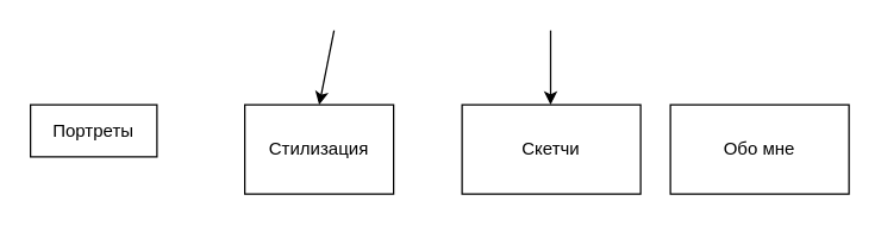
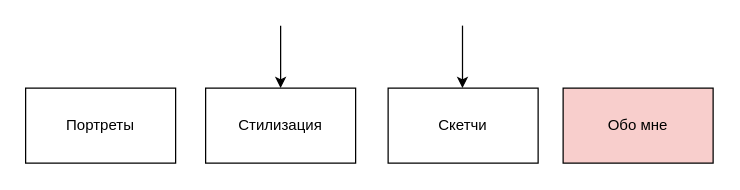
- <mxCell id="2" value="Портреты" style="rounded=0;whiteSpace=wrap;html=1;" vertex="1" parent="1"><mxGeometry x="20" y="70" width="85" height="35" as="geometry" /></mxCell>
+ <mxCell id="2" value="Портреты" style="rounded=0;whiteSpace=wrap;html=1;" vertex="1" parent="1"><mxGeometry x="20" y="70" width="120" height="60" as="geometry" /></mxCell>
- <mxCell id="3" value="Стилизация" style="rounded=0;whiteSpace=wrap;html=1;" vertex="1" parent="1"><mxGeometry x="164" y="70" width="100" height="60" as="geometry" /></mxCell>
+ <mxCell id="3" value="Стилизация" style="rounded=0;whiteSpace=wrap;html=1;" vertex="1" parent="1"><mxGeometry x="164" y="70" width="120" height="60" as="geometry" /></mxCell>
- <mxCell id="5" value="Обо мне" style="whiteSpace=wrap;html=1;" vertex="1" parent="1"><mxGeometry x="450" y="70" width="120" height="60" as="geometry" /></mxCell>
+ <mxCell id="5" value="Обо мне" style="whiteSpace=wrap;html=1;fillColor=#f8cecc;" vertex="1" parent="1"><mxGeometry x="450" y="70" width="120" height="60" as="geometry" /></mxCell>
